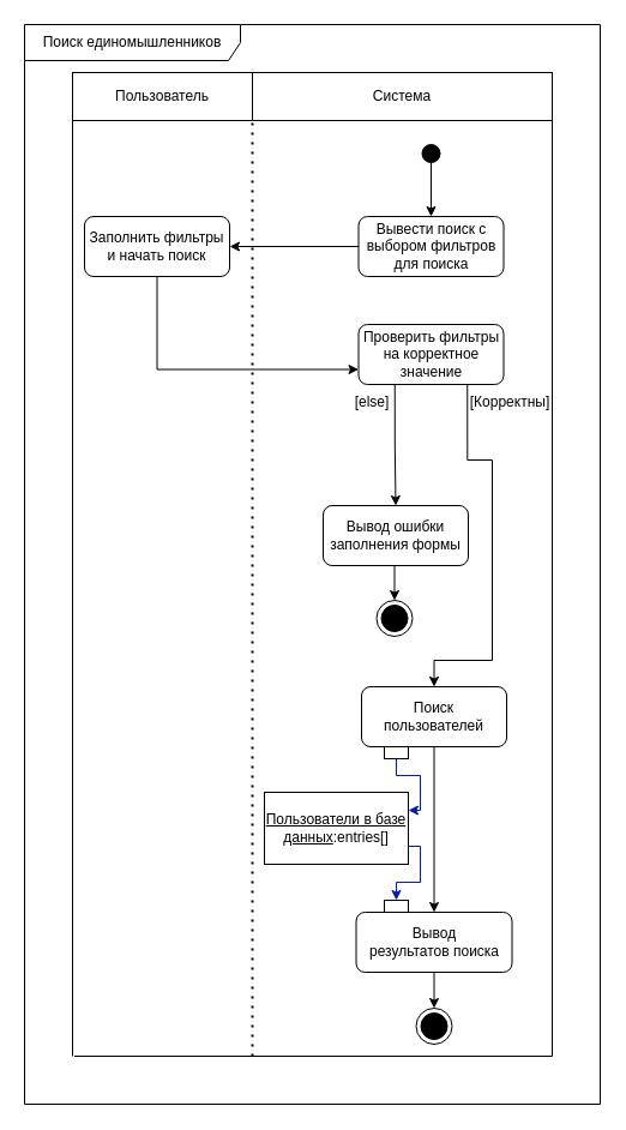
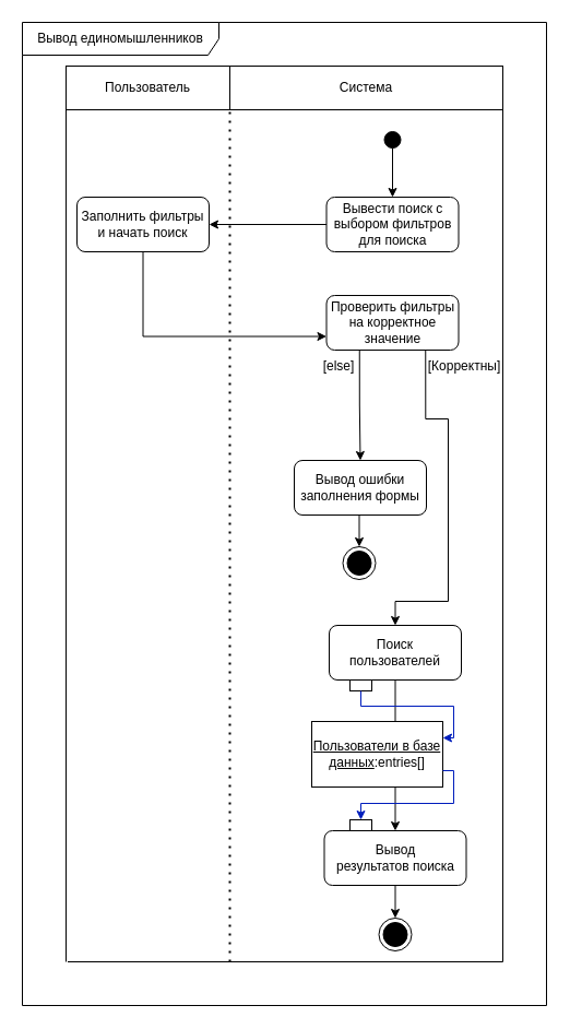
- <mxCell id="27" value="Поиск единомышленников" style="shape=umlFrame;whiteSpace=wrap;html=1;pointerEvents=0;width=180;height=30;" parent="1" vertex="1"><mxGeometry x="20" width="480" height="900" as="geometry" y="20" /></mxCell>
+ <mxCell id="27" value="Вывод единомышленников" style="shape=umlFrame;whiteSpace=wrap;html=1;pointerEvents=0;width=180;height=30;" parent="1" vertex="1"><mxGeometry x="20" width="480" height="900" as="geometry" y="20" /></mxCell>
- <mxCell id="28" value="&lt;u&gt;Пользователи в базе данных&lt;/u&gt;:entries[]" style="rounded=0;whiteSpace=wrap;html=1;" parent="1" vertex="1"><mxGeometry x="220" y="660" width="120" height="60" as="geometry" /></mxCell>
+ <mxCell id="28" value="&lt;u&gt;Пользователи в базе данных&lt;/u&gt;:entries[]" style="rounded=0;whiteSpace=wrap;html=1;" parent="1" vertex="1"><mxGeometry x="285" y="660" width="120" height="60" as="geometry" /></mxCell>
